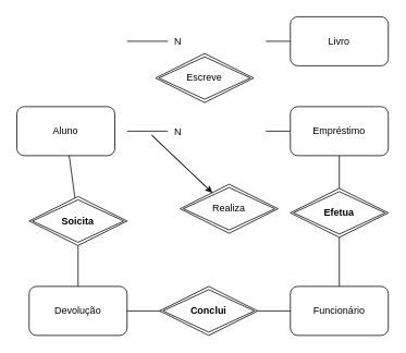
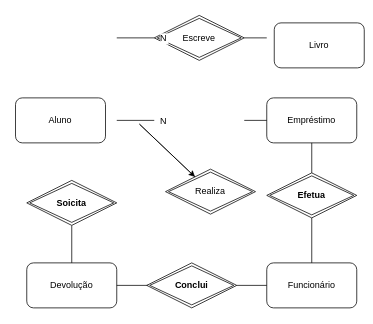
- <mxCell id="2" value="Livro" style="rounded=1;whiteSpace=wrap;html=1;" parent="1" vertex="1"><mxGeometry x="355" y="20" width="120" height="60" as="geometry" /></mxCell>
+ <mxCell id="2" value="Livro" style="rounded=1;whiteSpace=wrap;html=1;" parent="1" vertex="1"><mxGeometry x="365" y="30" width="120" height="60" as="geometry" /></mxCell>
- <mxCell id="7" value="Escreve" style="shape=rhombus;double=1;perimeter=rhombusPerimeter;whiteSpace=wrap;html=1;align=center;" parent="1" vertex="1"><mxGeometry x="190" y="65" width="120" height="60" as="geometry" /></mxCell>
+ <mxCell id="7" value="Escreve" style="shape=rhombus;double=1;perimeter=rhombusPerimeter;whiteSpace=wrap;html=1;align=center;" parent="1" vertex="1"><mxGeometry x="205" y="20" width="120" height="60" as="geometry" /></mxCell>
- <mxCell id="20" style="edgeStyle=none;html=1;endArrow=none;endFill=0;" parent="1" source="22" target="3" edge="1"><mxGeometry relative="1" as="geometry" /></mxCell>
